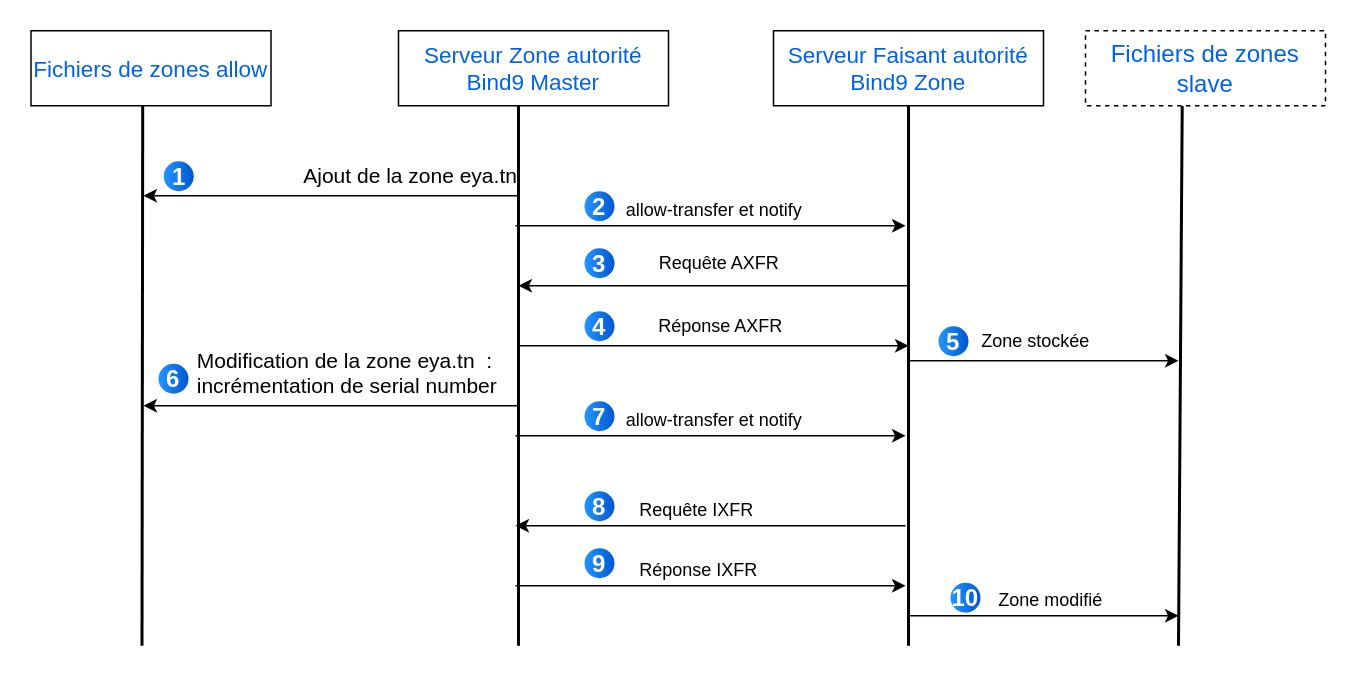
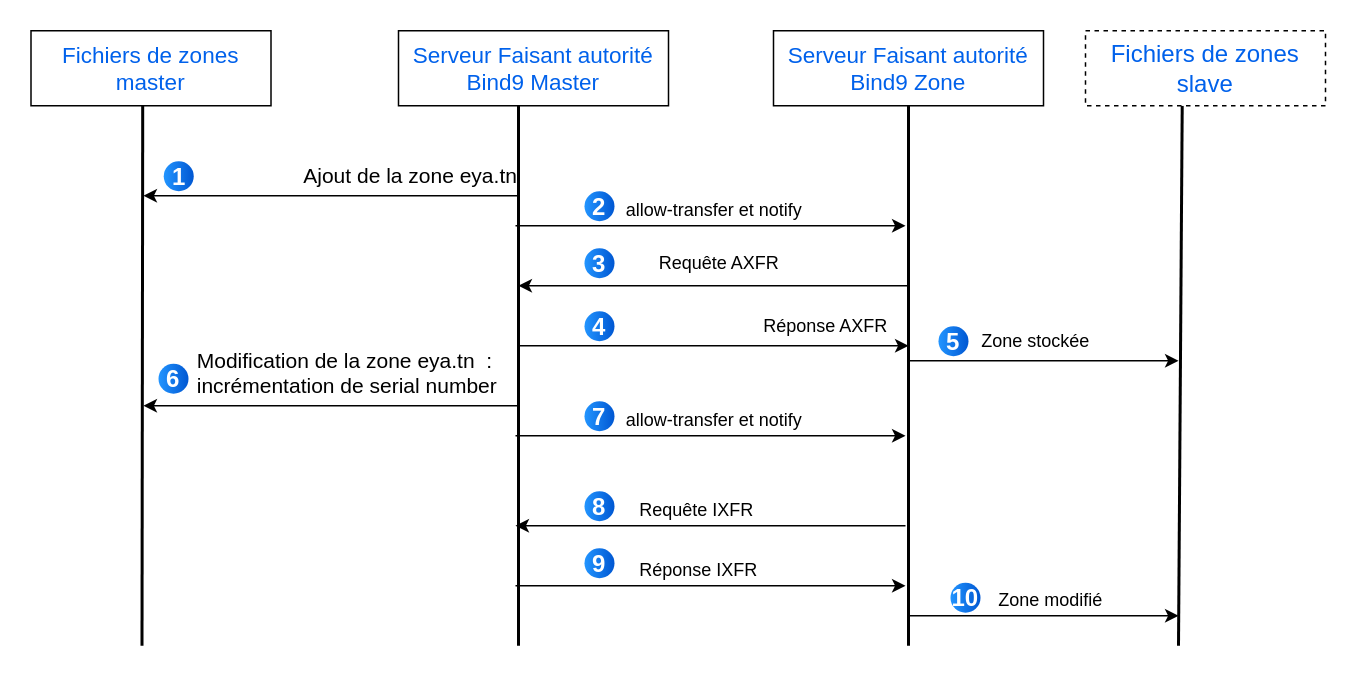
- <mxCell id="14" value="&lt;font style=&quot;font-size: 15px;&quot; color=&quot;#0061eb&quot;&gt;Fichiers de zones allow&lt;/font&gt;" style="rounded=0;whiteSpace=wrap;html=1;" vertex="1" parent="1"><mxGeometry x="20" y="20" width="160" height="50" as="geometry" /></mxCell>
+ <mxCell id="14" value="&lt;font style=&quot;font-size: 15px;&quot; color=&quot;#0061eb&quot;&gt;Fichiers de zones master&lt;/font&gt;" style="rounded=0;whiteSpace=wrap;html=1;" vertex="1" parent="1"><mxGeometry x="20" y="20" width="160" height="50" as="geometry" /></mxCell>
- <mxCell id="4" value="&lt;font style=&quot;font-size: 15px;&quot; color=&quot;#0061eb&quot;&gt;Serveur Zone autorité Bind9 Master&lt;/font&gt;" style="rounded=0;whiteSpace=wrap;html=1;" vertex="1" parent="1"><mxGeometry x="265" y="20" width="180" height="50" as="geometry" /></mxCell>
+ <mxCell id="4" value="&lt;font style=&quot;font-size: 15px;&quot; color=&quot;#0061eb&quot;&gt;Serveur Faisant autorité Bind9 Master&lt;/font&gt;" style="rounded=0;whiteSpace=wrap;html=1;" vertex="1" parent="1"><mxGeometry x="265" y="20" width="180" height="50" as="geometry" /></mxCell>
- <mxCell id="10" value="Réponse AXFR" style="text;html=1;align=center;verticalAlign=middle;whiteSpace=wrap;rounded=0;" vertex="1" parent="1"><mxGeometry x="425" y="202" width="110" height="30" as="geometry" /></mxCell>
+ <mxCell id="10" value="Réponse AXFR" style="text;html=1;align=center;verticalAlign=middle;whiteSpace=wrap;rounded=0;" vertex="1" parent="1"><mxGeometry x="495" y="202" width="110" height="30" as="geometry" /></mxCell>
